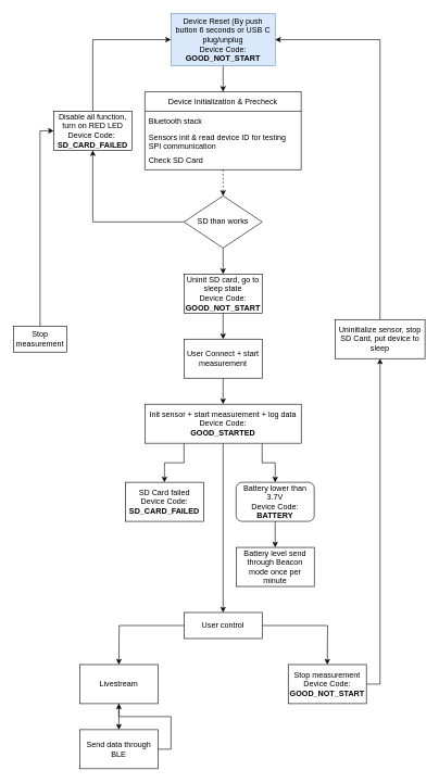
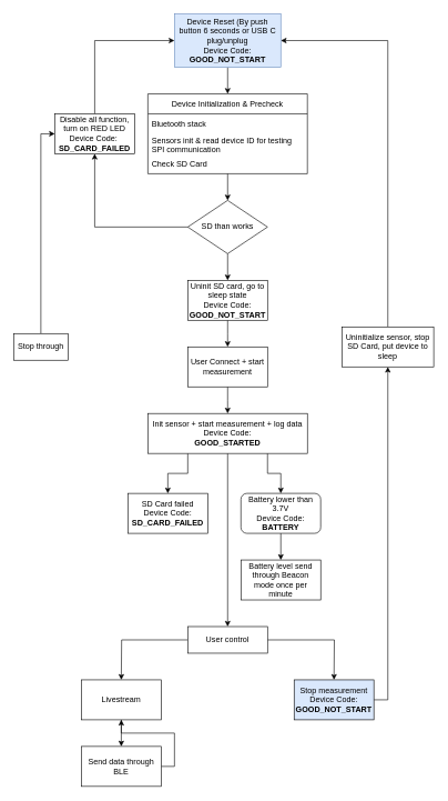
- <mxCell id="4" style="edgeStyle=orthogonalEdgeStyle;rounded=0;orthogonalLoop=1;jettySize=auto;html=1;entryX=0.5;entryY=0;entryDx=0;entryDy=0;dashed=1;" edge="1" parent="1" source="5" target="11"><mxGeometry relative="1" as="geometry" /></mxCell>
+ <mxCell id="4" style="edgeStyle=orthogonalEdgeStyle;rounded=0;orthogonalLoop=1;jettySize=auto;html=1;entryX=0.5;entryY=0;entryDx=0;entryDy=0;" edge="1" parent="1" source="5" target="11"><mxGeometry relative="1" as="geometry" /></mxCell>
- <mxCell id="26" value="Stop measurement" style="rounded=0;whiteSpace=wrap;html=1;" vertex="1" parent="1"><mxGeometry x="20" y="500" width="82" height="40" as="geometry" /></mxCell>
+ <mxCell id="26" value="Stop through" style="rounded=0;whiteSpace=wrap;html=1;" vertex="1" parent="1"><mxGeometry x="20" y="500" width="82" height="40" as="geometry" /></mxCell>
- <mxCell id="34" value="Stop measurement&lt;br&gt;Device Code:&lt;br&gt;&lt;b&gt;GOOD_NOT_START&lt;/b&gt;" style="rounded=0;whiteSpace=wrap;html=1;" vertex="1" parent="1"><mxGeometry x="442" y="1020" width="120" height="60" as="geometry" /></mxCell>
+ <mxCell id="34" value="Stop measurement&lt;br&gt;Device Code:&lt;br&gt;&lt;b&gt;GOOD_NOT_START&lt;/b&gt;" style="rounded=0;whiteSpace=wrap;html=1;fillColor=#dae8fc;" vertex="1" parent="1"><mxGeometry x="442" y="1020" width="120" height="60" as="geometry" /></mxCell>
